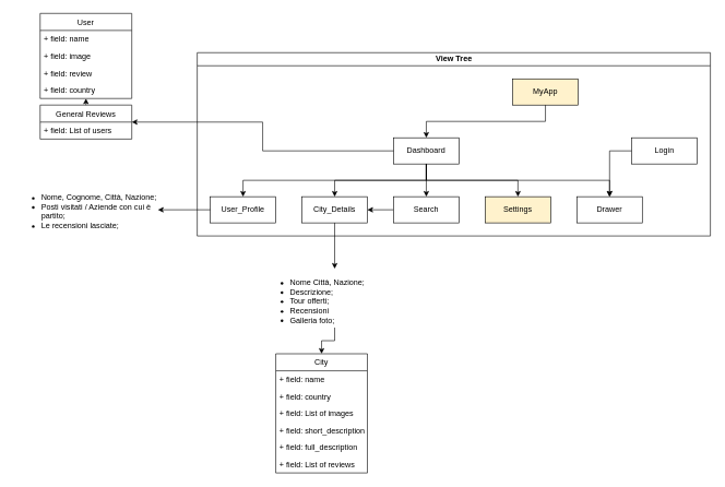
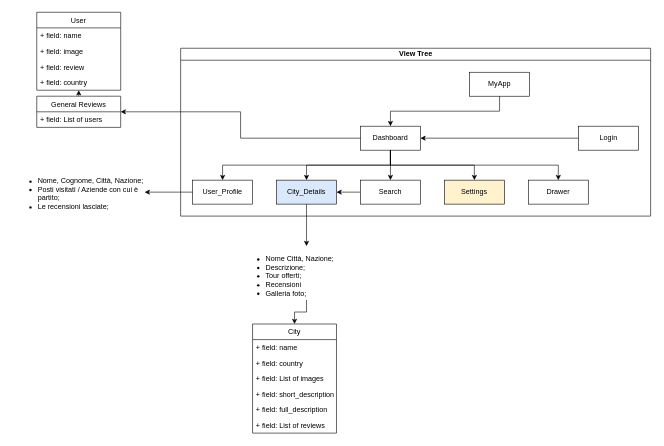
- <mxCell id="3" value="MyApp" style="whiteSpace=wrap;html=1;fillColor=#fff2cc;" parent="2" vertex="1"><mxGeometry x="482" y="40" width="100" height="40" as="geometry" /></mxCell>
+ <mxCell id="3" value="MyApp" style="whiteSpace=wrap;html=1;" parent="2" vertex="1"><mxGeometry x="482" y="40" width="100" height="40" as="geometry" /></mxCell>
- <mxCell id="6" style="edgeStyle=orthogonalEdgeStyle;rounded=0;orthogonalLoop=1;jettySize=auto;html=1;exitX=0;exitY=0.5;exitDx=0;exitDy=0;" parent="2" source="7" target="18" edge="1"><mxGeometry relative="1" as="geometry" /></mxCell>
+ <mxCell id="6" style="edgeStyle=orthogonalEdgeStyle;rounded=0;orthogonalLoop=1;jettySize=auto;html=1;exitX=0;exitY=0.5;exitDx=0;exitDy=0;entryX=1;entryY=0.5;entryDx=0;entryDy=0;" parent="2" source="7" target="4" edge="1"><mxGeometry relative="1" as="geometry" /></mxCell>
- <mxCell id="11" value="City_Details" style="whiteSpace=wrap;html=1;" parent="2" vertex="1"><mxGeometry x="160" y="220" width="100" height="40" as="geometry" /></mxCell>
+ <mxCell id="11" value="City_Details" style="whiteSpace=wrap;html=1;fillColor=#dae8fc;" parent="2" vertex="1"><mxGeometry x="160" y="220" width="100" height="40" as="geometry" /></mxCell>
